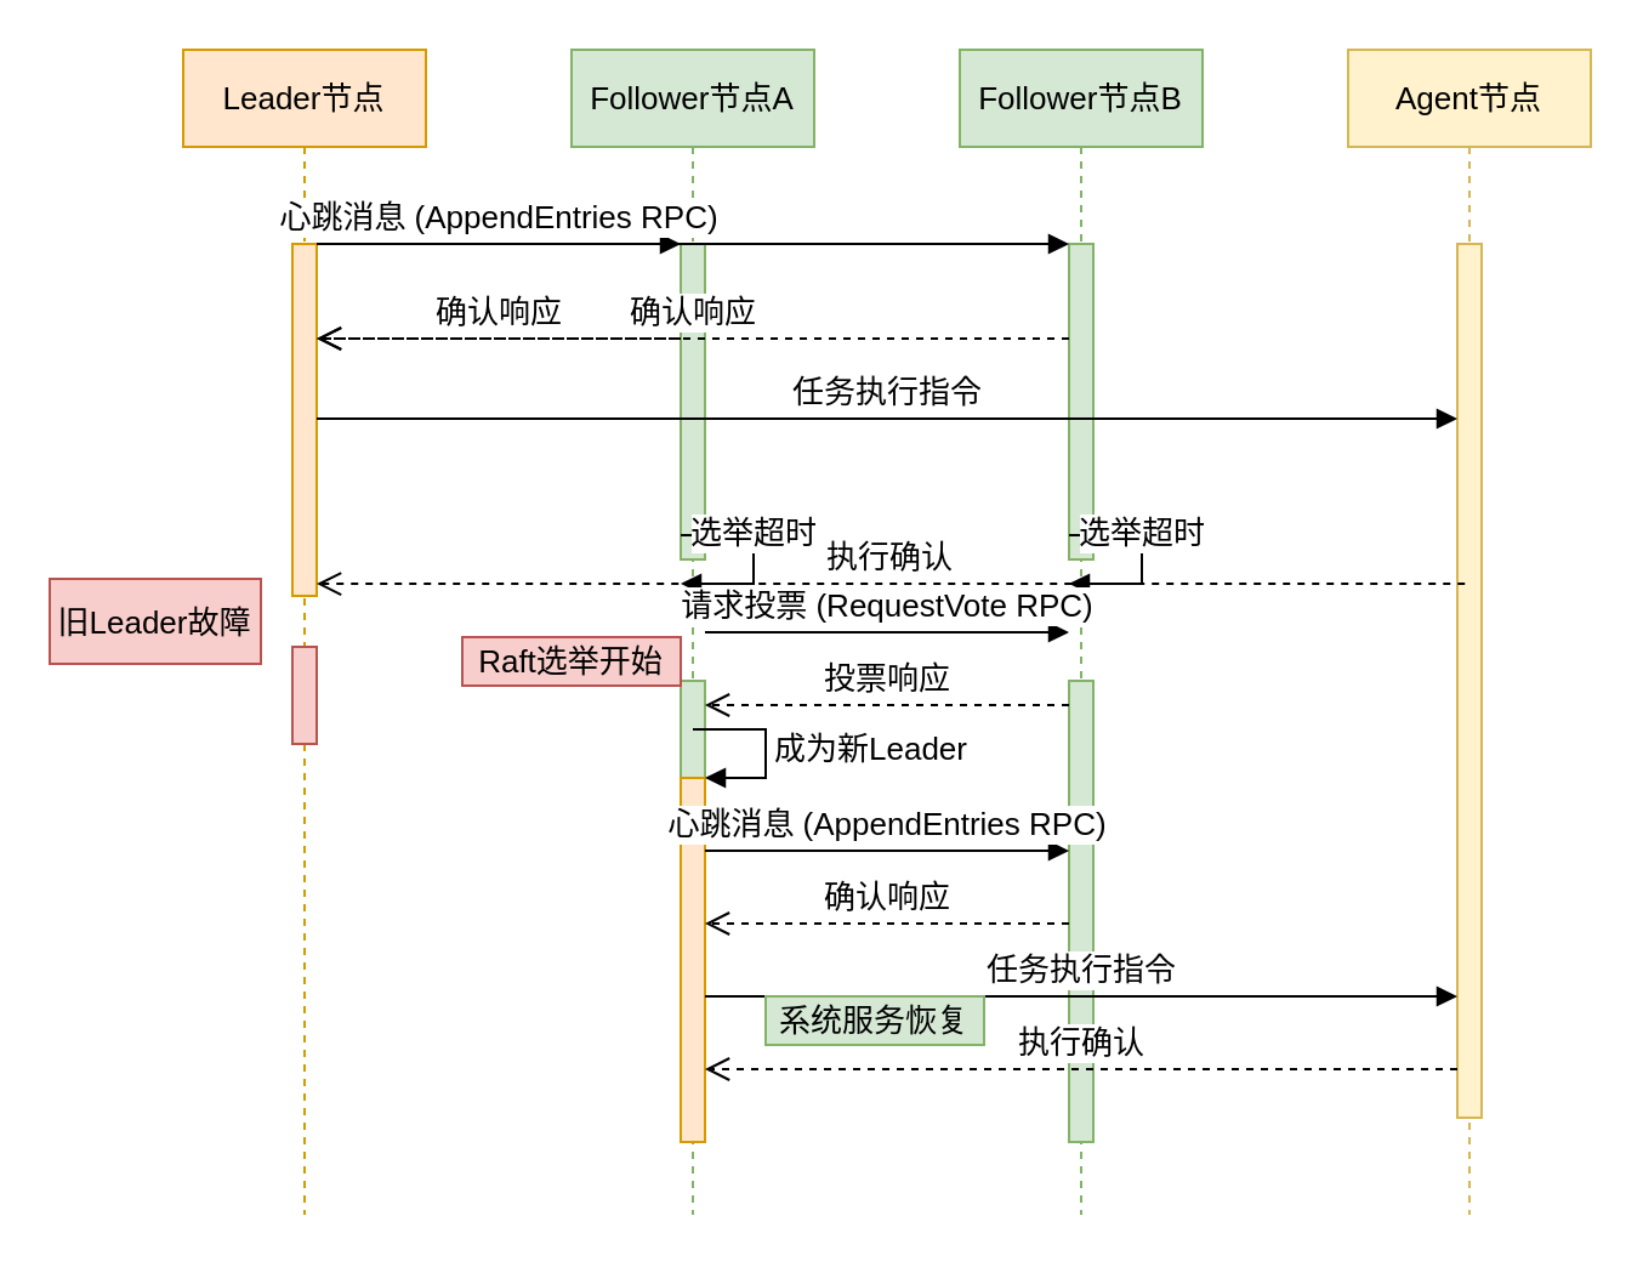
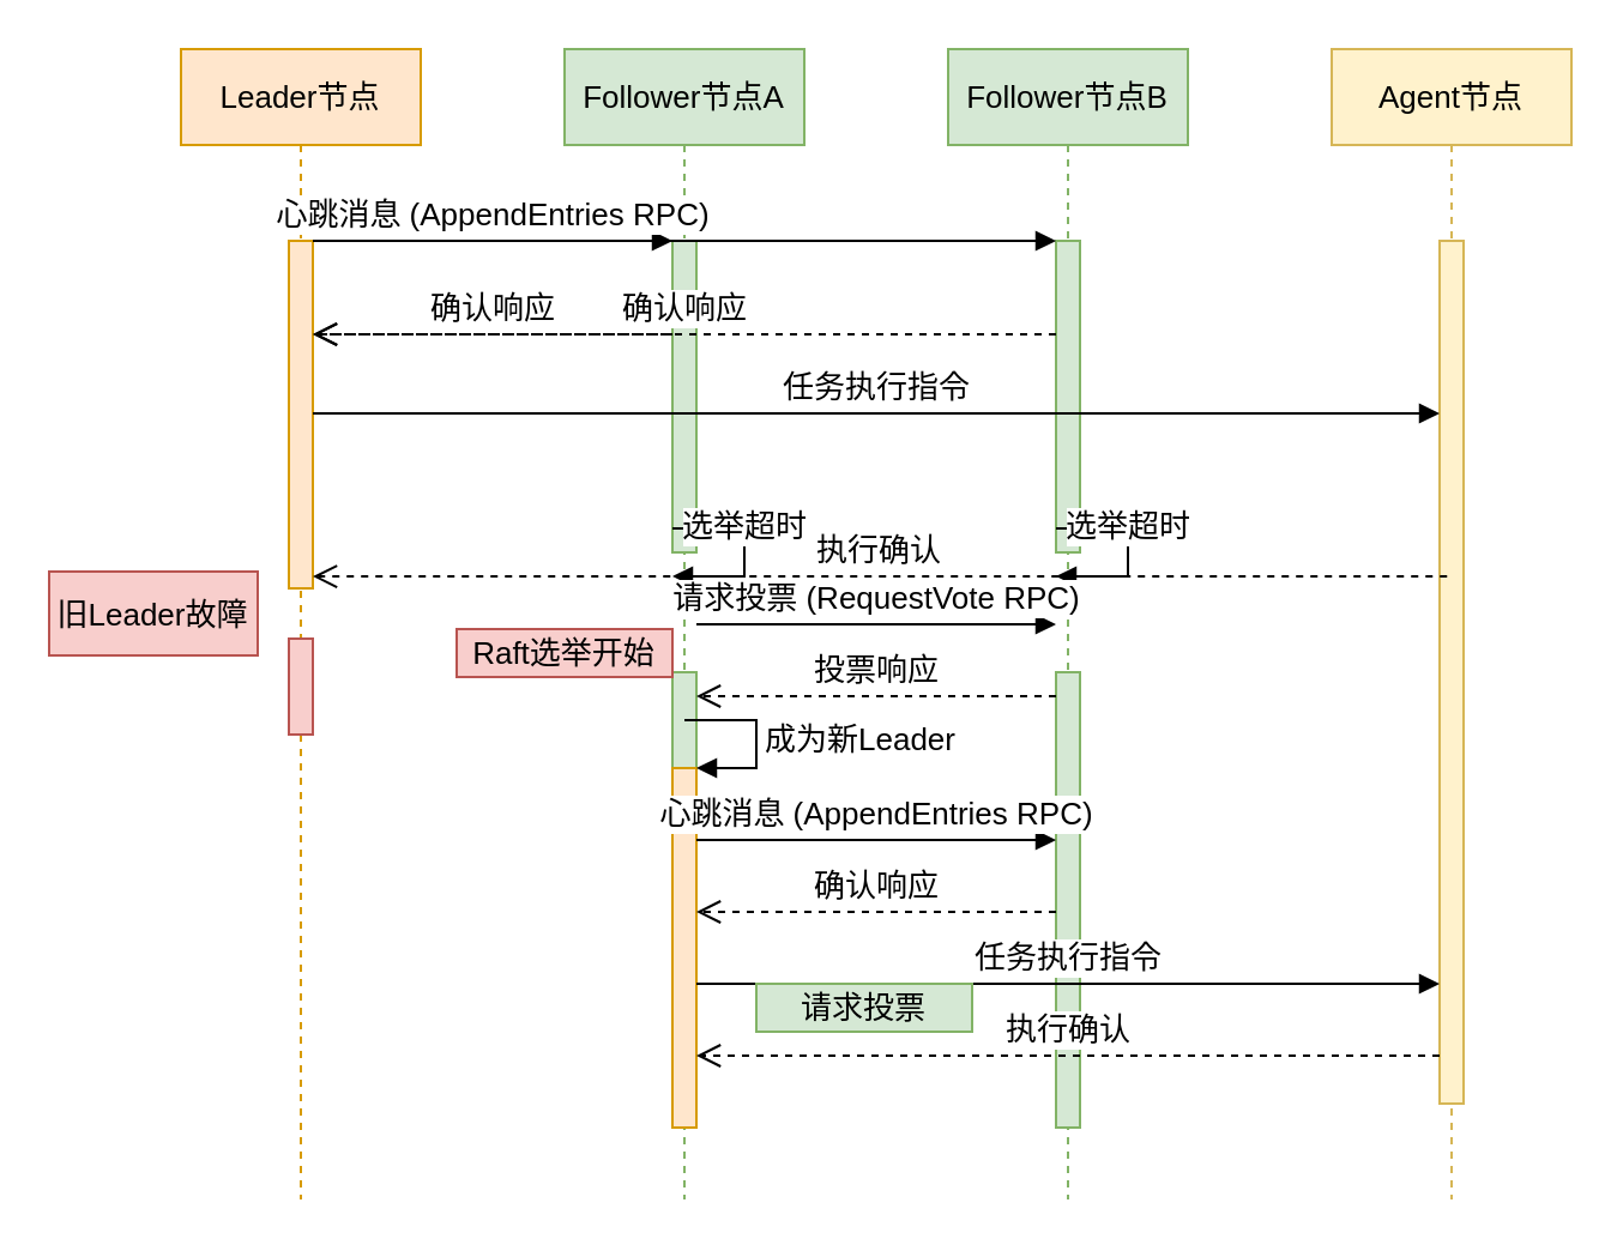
- <mxCell id="31" value="系统服务恢复" style="text;html=1;strokeColor=#82b366;fillColor=#d5e8d4;align=center;verticalAlign=middle;whiteSpace=wrap;rounded=0;fontSize=13;" vertex="1" parent="1"><mxGeometry x="315" y="410" width="90" height="20" as="geometry" /></mxCell>
+ <mxCell id="31" value="请求投票" style="text;html=1;strokeColor=#82b366;fillColor=#d5e8d4;align=center;verticalAlign=middle;whiteSpace=wrap;rounded=0;fontSize=13;" vertex="1" parent="1"><mxGeometry x="315" y="410" width="90" height="20" as="geometry" /></mxCell>
